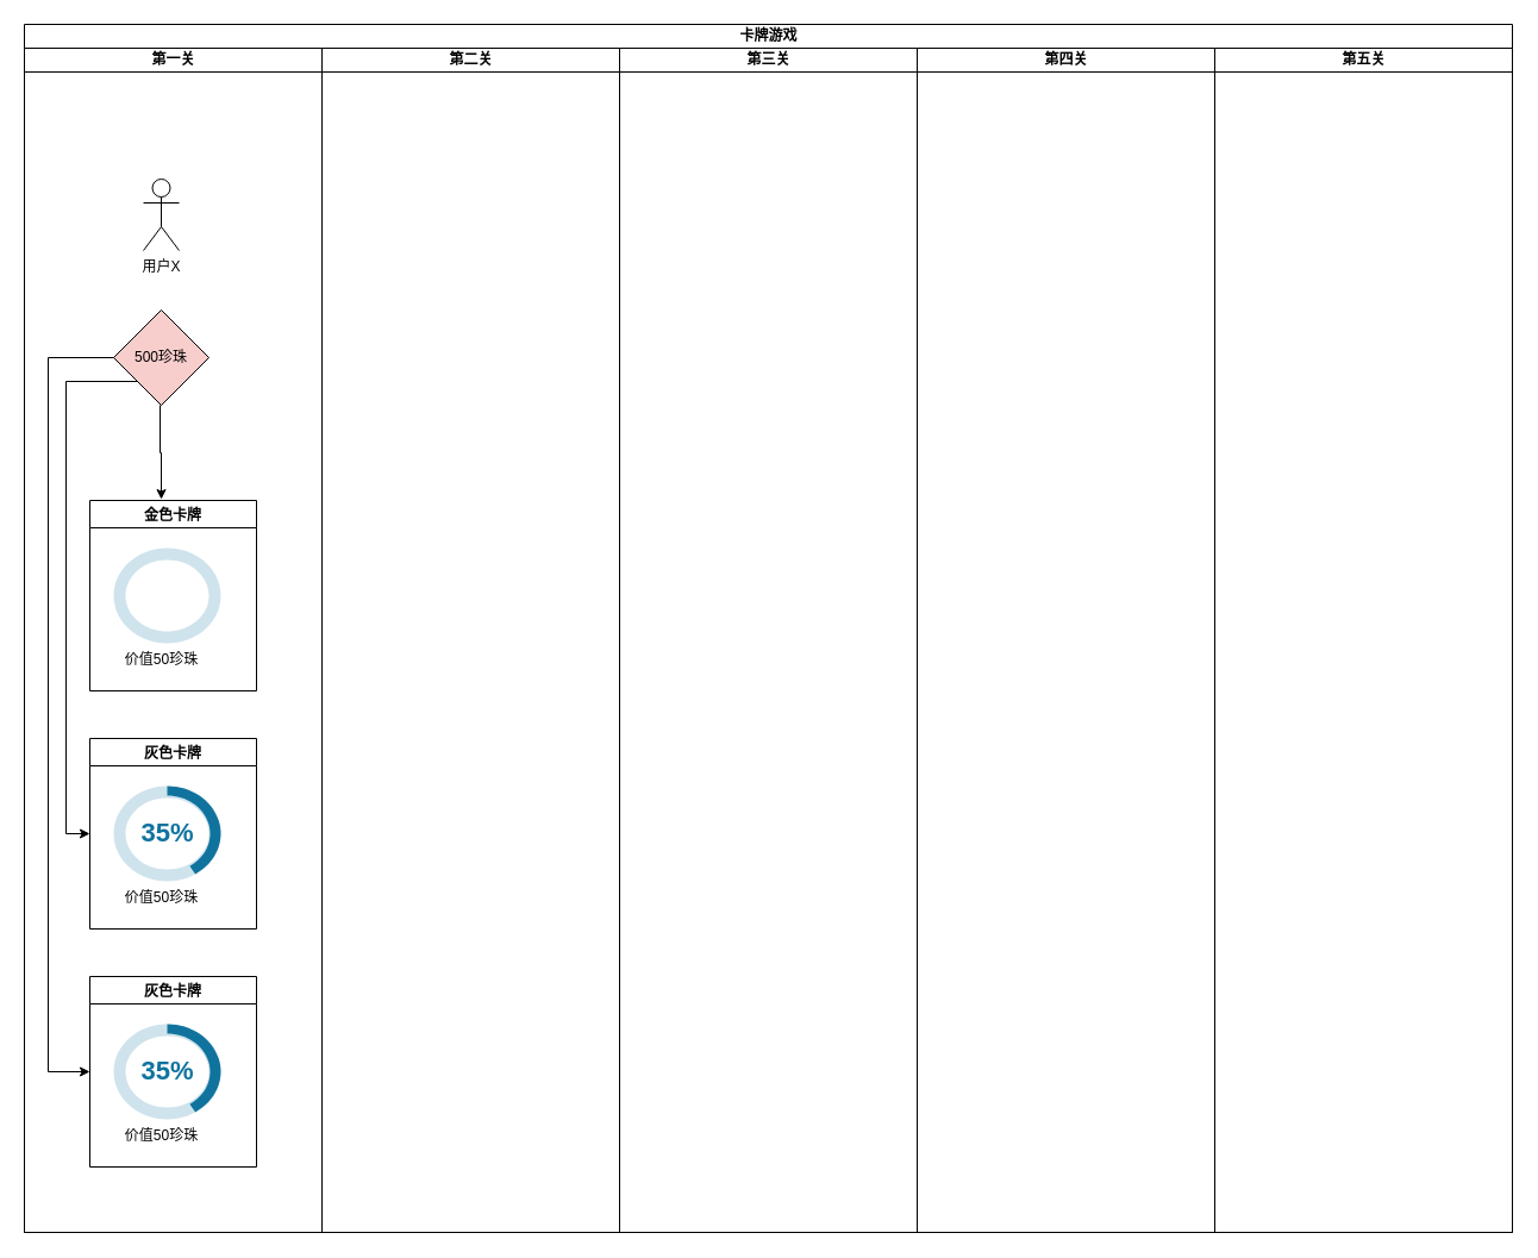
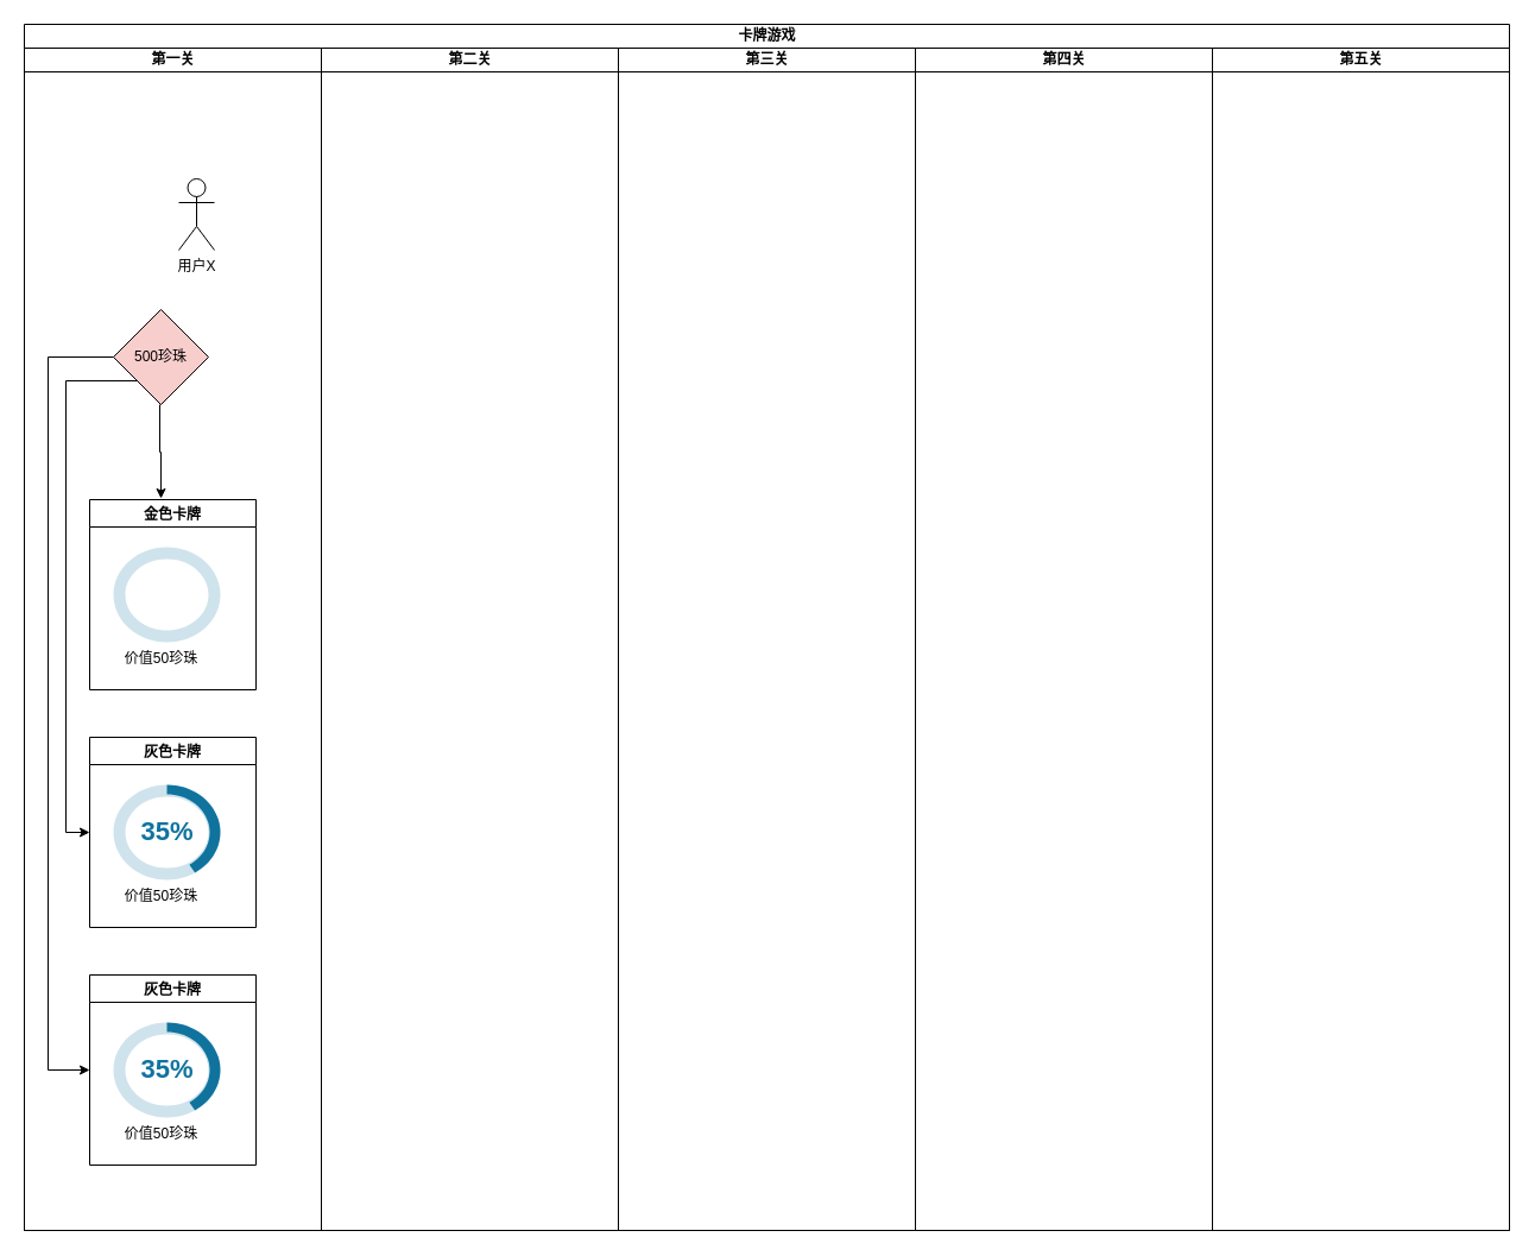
- <mxCell id="23" value="用户X" style="shape=umlActor;verticalLabelPosition=bottom;verticalAlign=top;html=1;" vertex="1" parent="1"><mxGeometry x="120" y="150" width="30" height="60" as="geometry" /></mxCell>
+ <mxCell id="23" value="用户X" style="shape=umlActor;verticalLabelPosition=bottom;verticalAlign=top;html=1;" vertex="1" parent="1"><mxGeometry x="150" y="150" width="30" height="60" as="geometry" /></mxCell>
